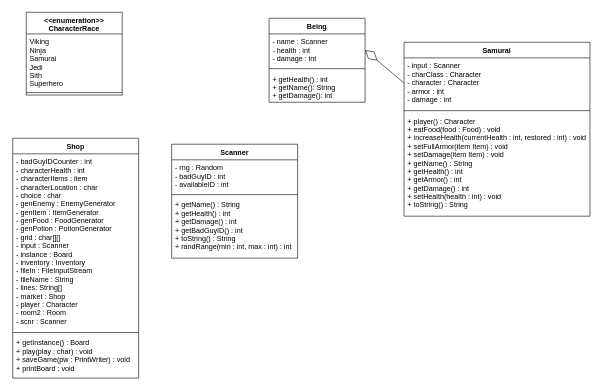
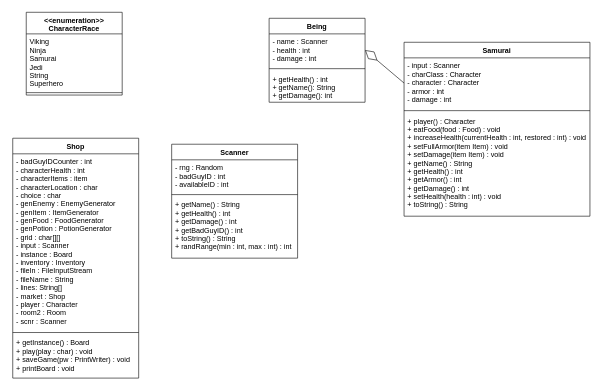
- <mxCell id="16" value="Viking&#10;Ninja&#10;Samurai&#10;Jedi&#10;Sith&#10;Superhero" style="text;strokeColor=none;fillColor=none;align=left;verticalAlign=top;spacingLeft=4;spacingRight=4;overflow=hidden;rotatable=0;points=[[0,0.5],[1,0.5]];portConstraint=eastwest;" vertex="1" parent="15"><mxGeometry y="36" width="160" height="94" as="geometry" /></mxCell>
+ <mxCell id="16" value="Viking&#10;Ninja&#10;Samurai&#10;Jedi&#10;String&#10;Superhero" style="text;strokeColor=none;fillColor=none;align=left;verticalAlign=top;spacingLeft=4;spacingRight=4;overflow=hidden;rotatable=0;points=[[0,0.5],[1,0.5]];portConstraint=eastwest;" vertex="1" parent="15"><mxGeometry y="36" width="160" height="94" as="geometry" /></mxCell>
